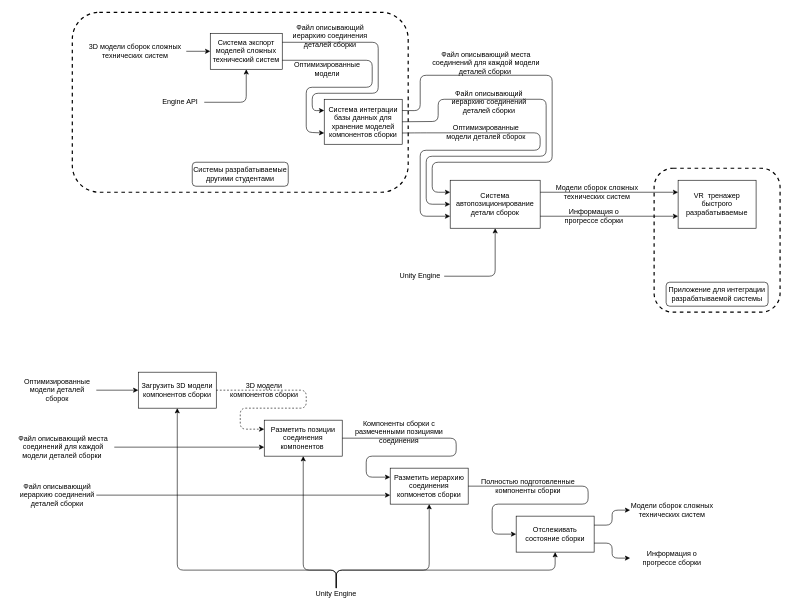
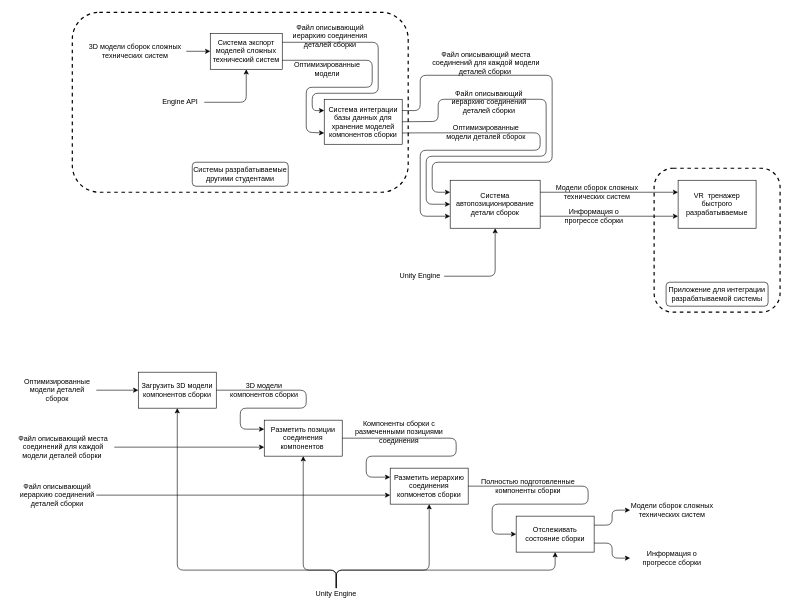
- <mxCell id="39" value="" style="endArrow=classic;html=1;rounded=1;exitX=1;exitY=0.5;exitDx=0;exitDy=0;entryX=0;entryY=0.25;entryDx=0;entryDy=0;dashed=1;" parent="1" source="25" target="27" edge="1"><mxGeometry width="50" height="50" relative="1" as="geometry"><mxPoint x="430" y="680" as="sourcePoint" /><mxPoint x="480" y="630" as="targetPoint" /><Array as="points"><mxPoint x="510" y="650" /><mxPoint x="510" y="680" /><mxPoint x="400" y="680" /><mxPoint x="400" y="715" /></Array></mxGeometry></mxCell>
+ <mxCell id="39" value="" style="endArrow=classic;html=1;rounded=1;exitX=1;exitY=0.5;exitDx=0;exitDy=0;entryX=0;entryY=0.25;entryDx=0;entryDy=0;" parent="1" source="25" target="27" edge="1"><mxGeometry width="50" height="50" relative="1" as="geometry"><mxPoint x="430" y="680" as="sourcePoint" /><mxPoint x="480" y="630" as="targetPoint" /><Array as="points"><mxPoint x="510" y="650" /><mxPoint x="510" y="680" /><mxPoint x="400" y="680" /><mxPoint x="400" y="715" /></Array></mxGeometry></mxCell>
